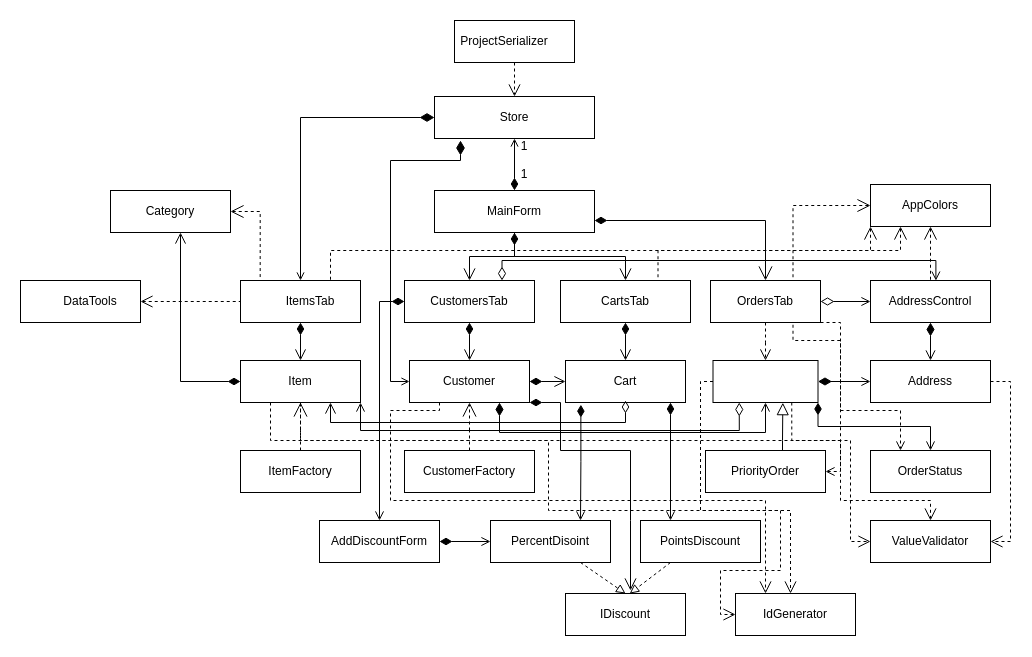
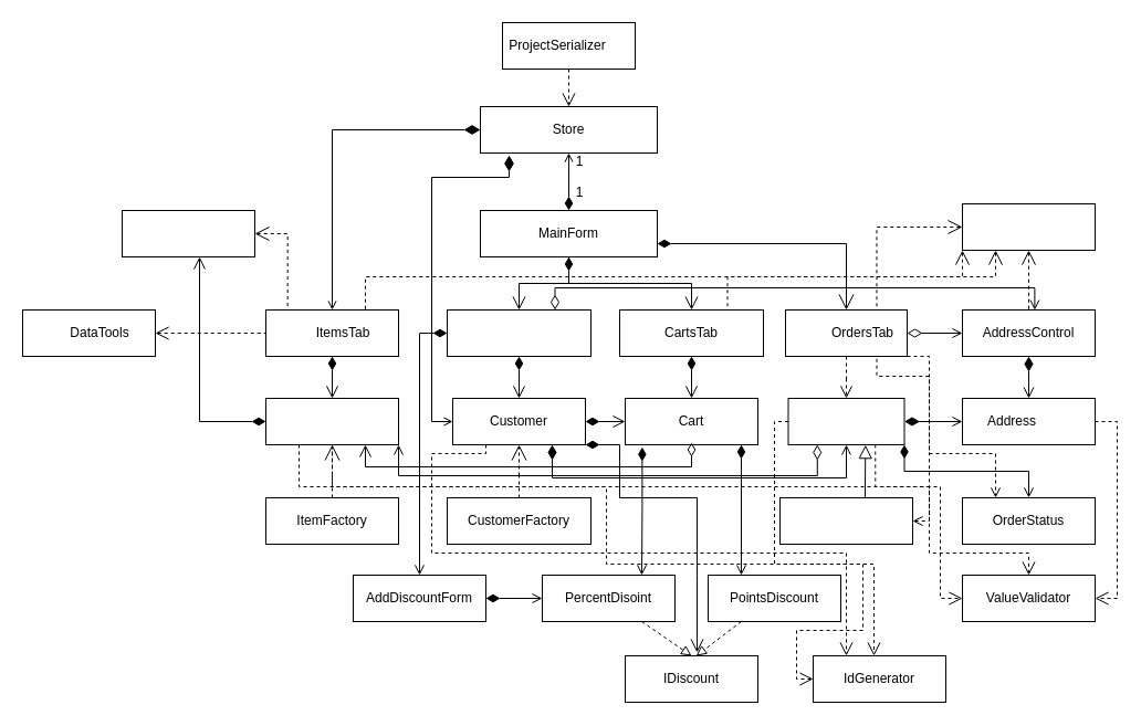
- <mxCell id="69" value="AppColors" style="text;html=1;strokeColor=none;fillColor=none;align=center;verticalAlign=middle;whiteSpace=wrap;rounded=0;" parent="1" vertex="1"><mxGeometry x="900" y="190" width="60" height="30" as="geometry" /></mxCell>
- <mxCell id="73" value="Category" style="text;html=1;strokeColor=none;fillColor=none;align=center;verticalAlign=middle;whiteSpace=wrap;rounded=0;" parent="1" vertex="1"><mxGeometry x="140" y="196" width="60" height="30" as="geometry" /></mxCell>
- <mxCell id="22" value="CustomersTab" style="text;html=1;strokeColor=none;fillColor=none;align=center;verticalAlign=middle;whiteSpace=wrap;rounded=0;" parent="1" vertex="1"><mxGeometry x="439" y="286" width="60" height="30" as="geometry" /></mxCell>
- <mxCell id="30" value="OrdersTab" style="text;html=1;strokeColor=none;fillColor=none;align=center;verticalAlign=middle;whiteSpace=wrap;rounded=0;" parent="1" vertex="1"><mxGeometry x="735" y="286" width="60" height="30" as="geometry" /></mxCell>
+ <mxCell id="30" value="OrdersTab" style="text;html=1;strokeColor=none;fillColor=none;align=center;verticalAlign=middle;whiteSpace=wrap;rounded=0;" parent="1" vertex="1"><mxGeometry x="750" y="286" width="60" height="30" as="geometry" /></mxCell>
- <mxCell id="43" value="Item" style="text;html=1;strokeColor=none;fillColor=none;align=center;verticalAlign=middle;whiteSpace=wrap;rounded=0;" parent="1" vertex="1"><mxGeometry x="270" y="366" width="60" height="30" as="geometry" /></mxCell>
- <mxCell id="60" value="Address" style="text;html=1;strokeColor=none;fillColor=none;align=center;verticalAlign=middle;whiteSpace=wrap;rounded=0;" parent="1" vertex="1"><mxGeometry x="900" y="366" width="60" height="30" as="geometry" /></mxCell>
+ <mxCell id="60" value="Address" style="text;html=1;strokeColor=none;fillColor=none;align=center;verticalAlign=middle;whiteSpace=wrap;rounded=0;" parent="1" vertex="1"><mxGeometry x="885" y="366" width="60" height="30" as="geometry" /></mxCell>
- <mxCell id="77" value="PriorityOrder" style="text;html=1;strokeColor=none;fillColor=none;align=center;verticalAlign=middle;whiteSpace=wrap;rounded=0;" parent="1" vertex="1"><mxGeometry x="735" y="456" width="60" height="30" as="geometry" /></mxCell>
